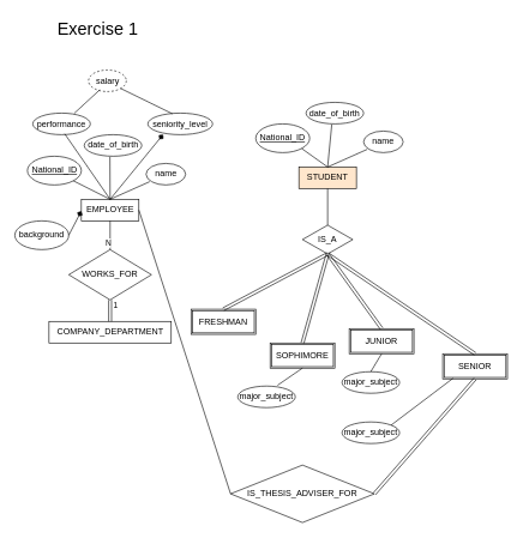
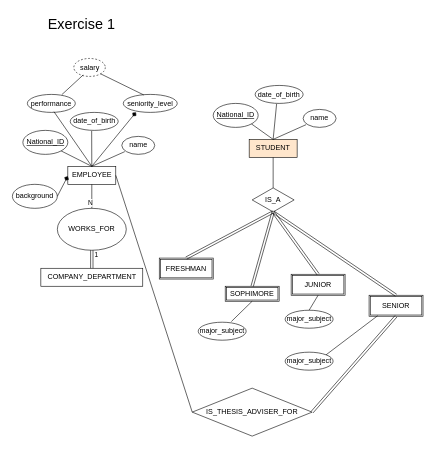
- <mxCell id="19" value="WORKS_FOR" style="rhombus;whiteSpace=wrap;html=1;" parent="1" vertex="1"><mxGeometry x="95" y="347" width="115" height="70" as="geometry" /></mxCell>
+ <mxCell id="19" value="WORKS_FOR" style="ellipse;whiteSpace=wrap;html=1;" parent="1" vertex="1"><mxGeometry x="95" y="347" width="115" height="70" as="geometry" /></mxCell>
- <mxCell id="36" value="SOPHIMORE" style="shape=ext;double=1;rounded=0;whiteSpace=wrap;html=1;" parent="1" vertex="1"><mxGeometry x="375" y="477" width="90" height="35" as="geometry" /></mxCell>
+ <mxCell id="36" value="SOPHIMORE" style="shape=ext;double=1;rounded=0;whiteSpace=wrap;html=1;" parent="1" vertex="1"><mxGeometry x="375" y="477" width="90" height="25" as="geometry" /></mxCell>
